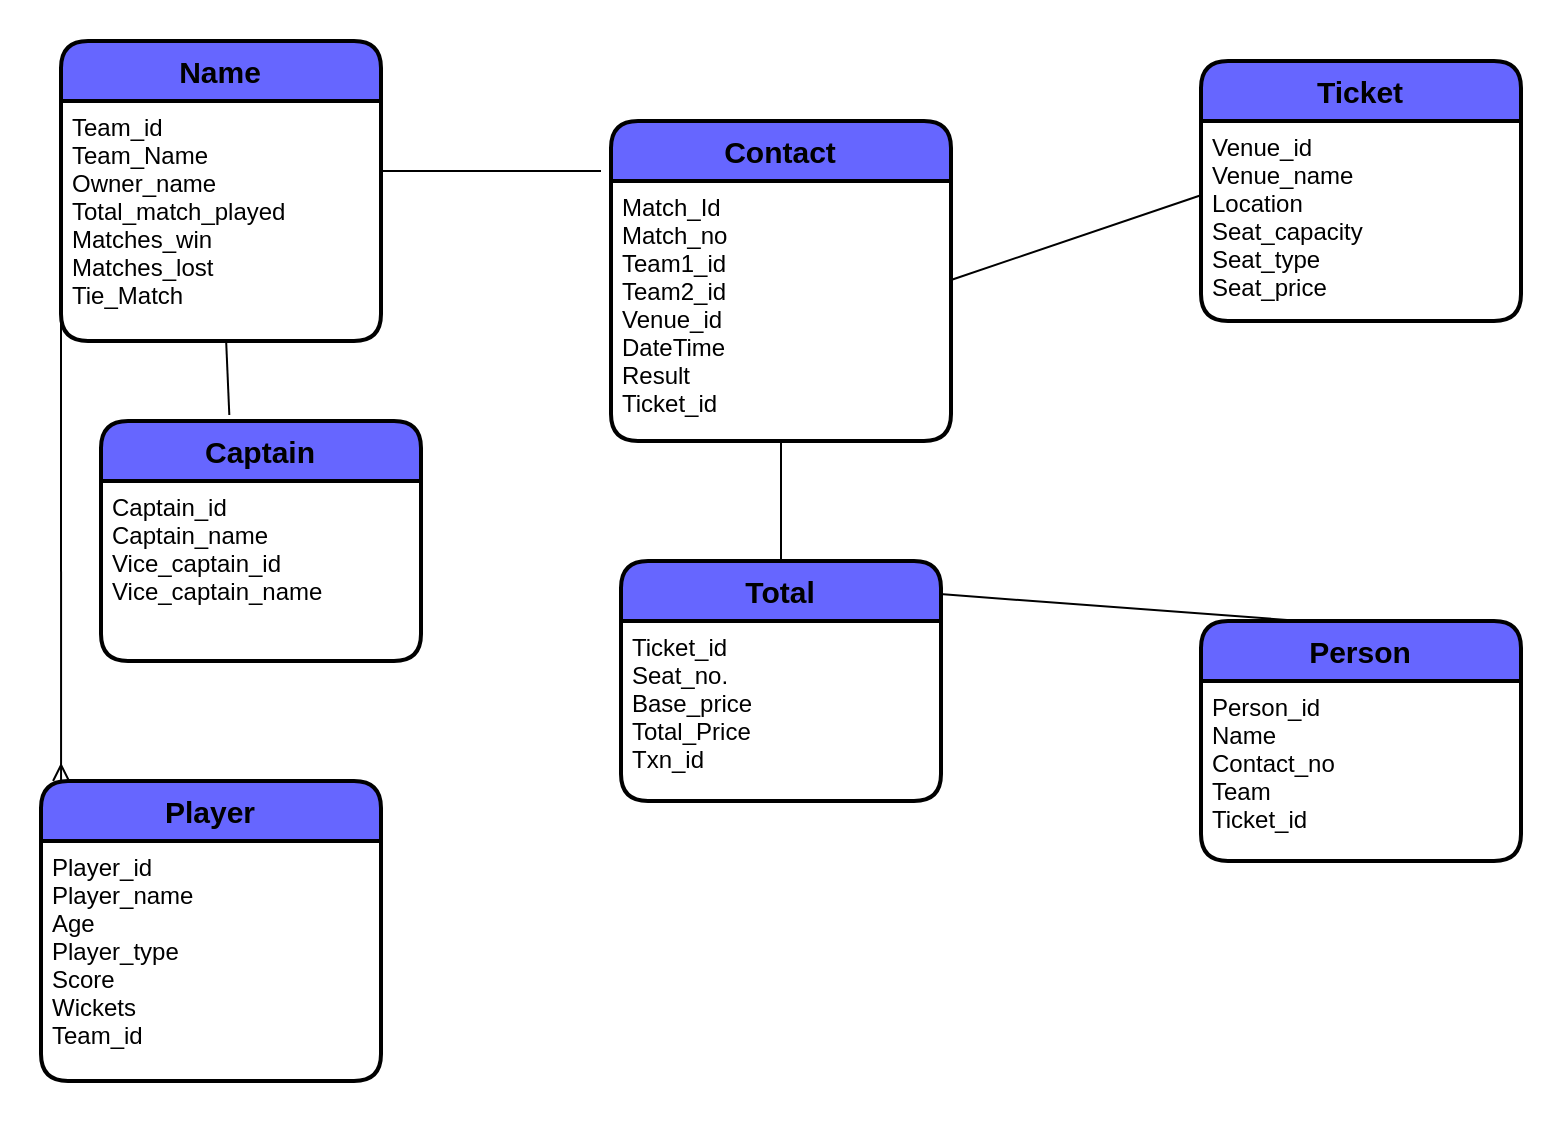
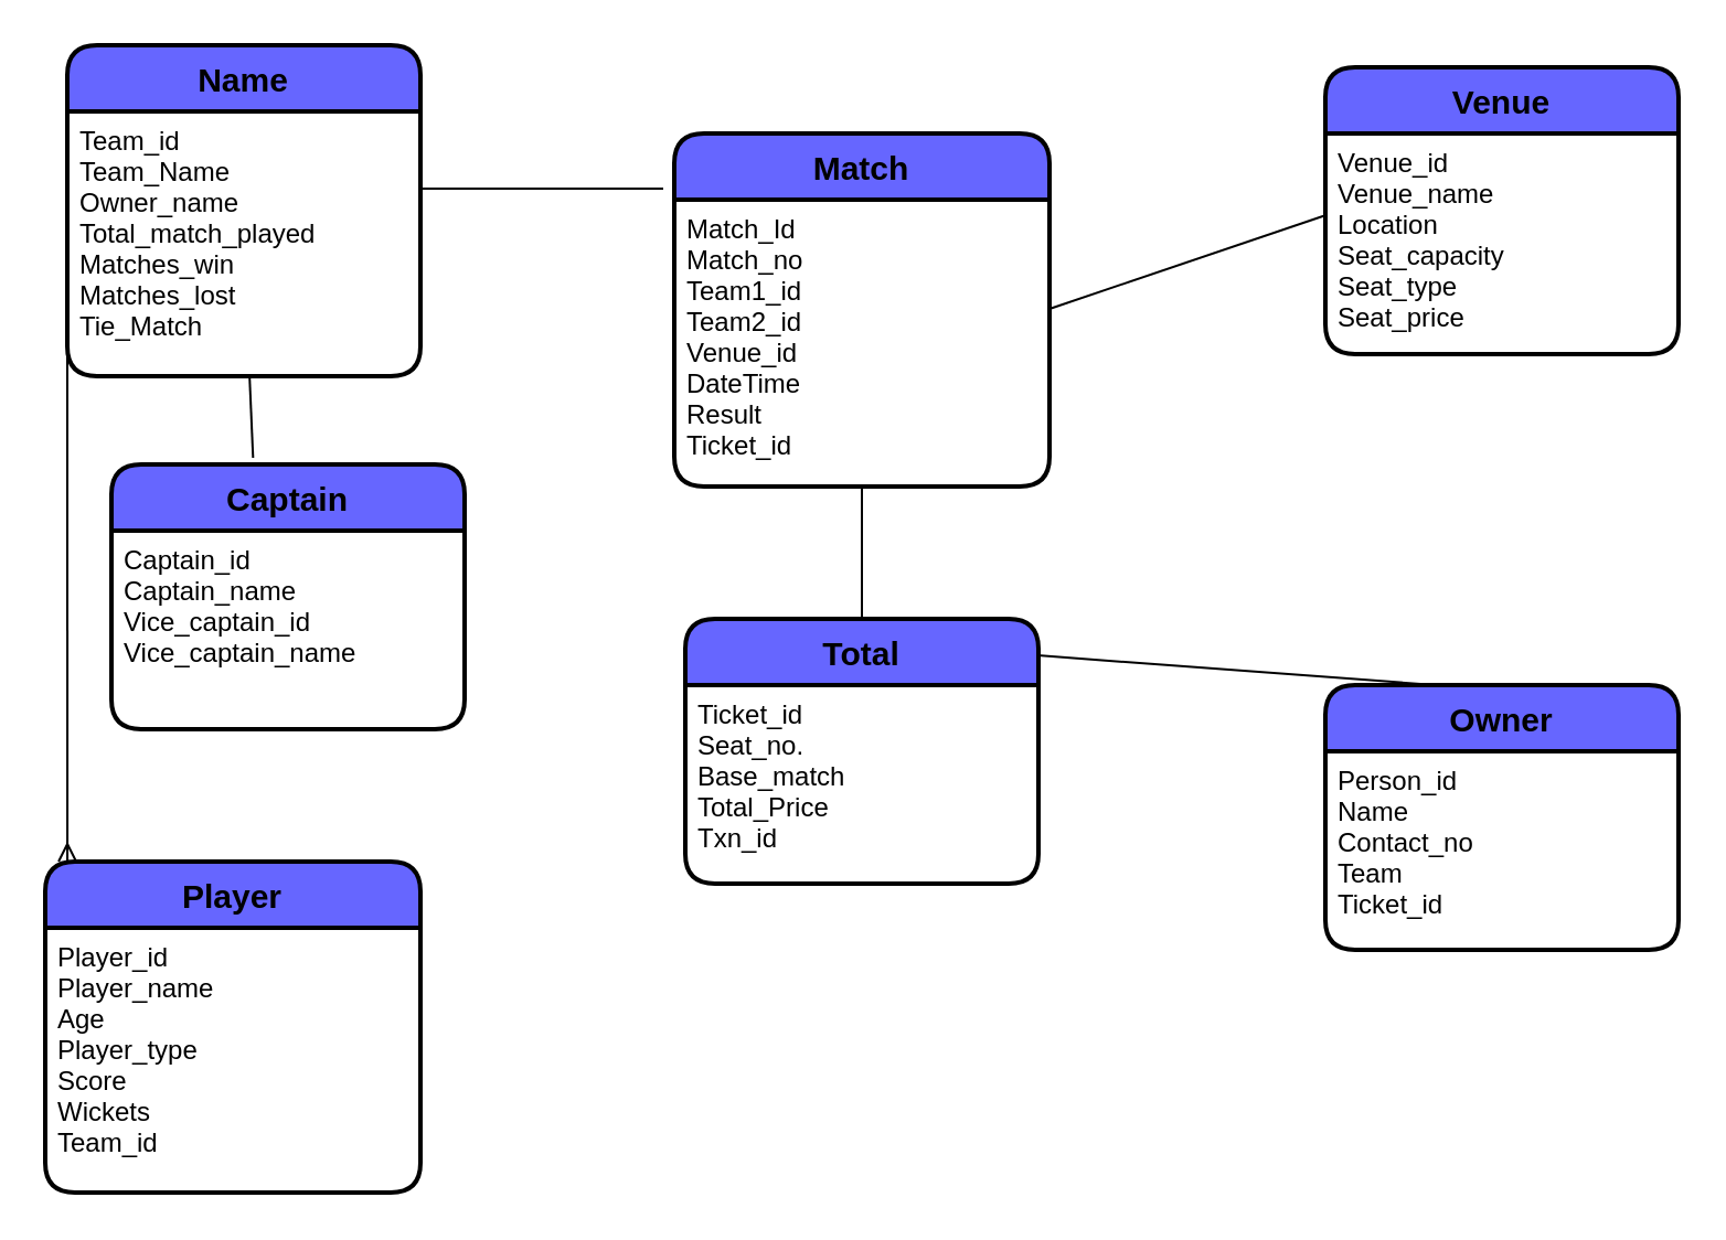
- <mxCell id="4" value="Ticket" style="swimlane;childLayout=stackLayout;horizontal=1;startSize=30;horizontalStack=0;rounded=1;fontSize=15;fontStyle=1;strokeWidth=2;resizeParent=0;resizeLast=1;shadow=0;dashed=0;align=center;fillColor=#6666FF;" vertex="1" parent="1"><mxGeometry x="600" y="30" width="160" height="130" as="geometry" /></mxCell>
+ <mxCell id="4" value="Venue" style="swimlane;childLayout=stackLayout;horizontal=1;startSize=30;horizontalStack=0;rounded=1;fontSize=15;fontStyle=1;strokeWidth=2;resizeParent=0;resizeLast=1;shadow=0;dashed=0;align=center;fillColor=#6666FF;" vertex="1" parent="1"><mxGeometry x="600" y="30" width="160" height="130" as="geometry" /></mxCell>
- <mxCell id="2" value="Contact" style="swimlane;childLayout=stackLayout;horizontal=1;startSize=30;horizontalStack=0;rounded=1;fontSize=15;fontStyle=1;strokeWidth=2;resizeParent=0;resizeLast=1;shadow=0;dashed=0;align=center;fillColor=#6666FF;" vertex="1" parent="1"><mxGeometry x="305" y="60" width="170" height="160" as="geometry" /></mxCell>
+ <mxCell id="2" value="Match" style="swimlane;childLayout=stackLayout;horizontal=1;startSize=30;horizontalStack=0;rounded=1;fontSize=15;fontStyle=1;strokeWidth=2;resizeParent=0;resizeLast=1;shadow=0;dashed=0;align=center;fillColor=#6666FF;" vertex="1" parent="1"><mxGeometry x="305" y="60" width="170" height="160" as="geometry" /></mxCell>
- <mxCell id="7" value="Ticket_id&#10;Seat_no.&#10;Base_price&#10;Total_Price&#10;Txn_id" style="align=left;strokeColor=none;fillColor=none;spacingLeft=4;fontSize=12;verticalAlign=top;resizable=0;rotatable=0;part=1;strokeWidth=2;" vertex="1" parent="6"><mxGeometry y="30" width="160" height="90" as="geometry" /></mxCell>
+ <mxCell id="7" value="Ticket_id&#10;Seat_no.&#10;Base_match&#10;Total_Price&#10;Txn_id" style="align=left;strokeColor=none;fillColor=none;spacingLeft=4;fontSize=12;verticalAlign=top;resizable=0;rotatable=0;part=1;strokeWidth=2;" vertex="1" parent="6"><mxGeometry y="30" width="160" height="90" as="geometry" /></mxCell>
- <mxCell id="12" value="Person" style="swimlane;childLayout=stackLayout;horizontal=1;startSize=30;horizontalStack=0;rounded=1;fontSize=15;fontStyle=1;strokeWidth=2;resizeParent=0;resizeLast=1;shadow=0;dashed=0;align=center;fillColor=#6666FF;" vertex="1" parent="1"><mxGeometry x="600" y="310" width="160" height="120" as="geometry" /></mxCell>
+ <mxCell id="12" value="Owner" style="swimlane;childLayout=stackLayout;horizontal=1;startSize=30;horizontalStack=0;rounded=1;fontSize=15;fontStyle=1;strokeWidth=2;resizeParent=0;resizeLast=1;shadow=0;dashed=0;align=center;fillColor=#6666FF;" vertex="1" parent="1"><mxGeometry x="600" y="310" width="160" height="120" as="geometry" /></mxCell>
